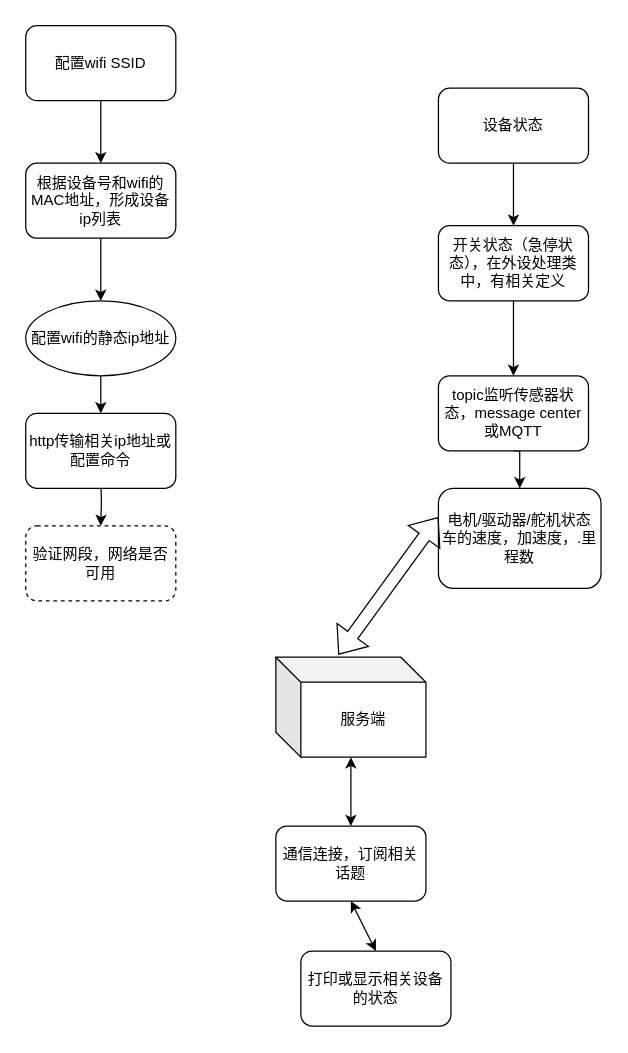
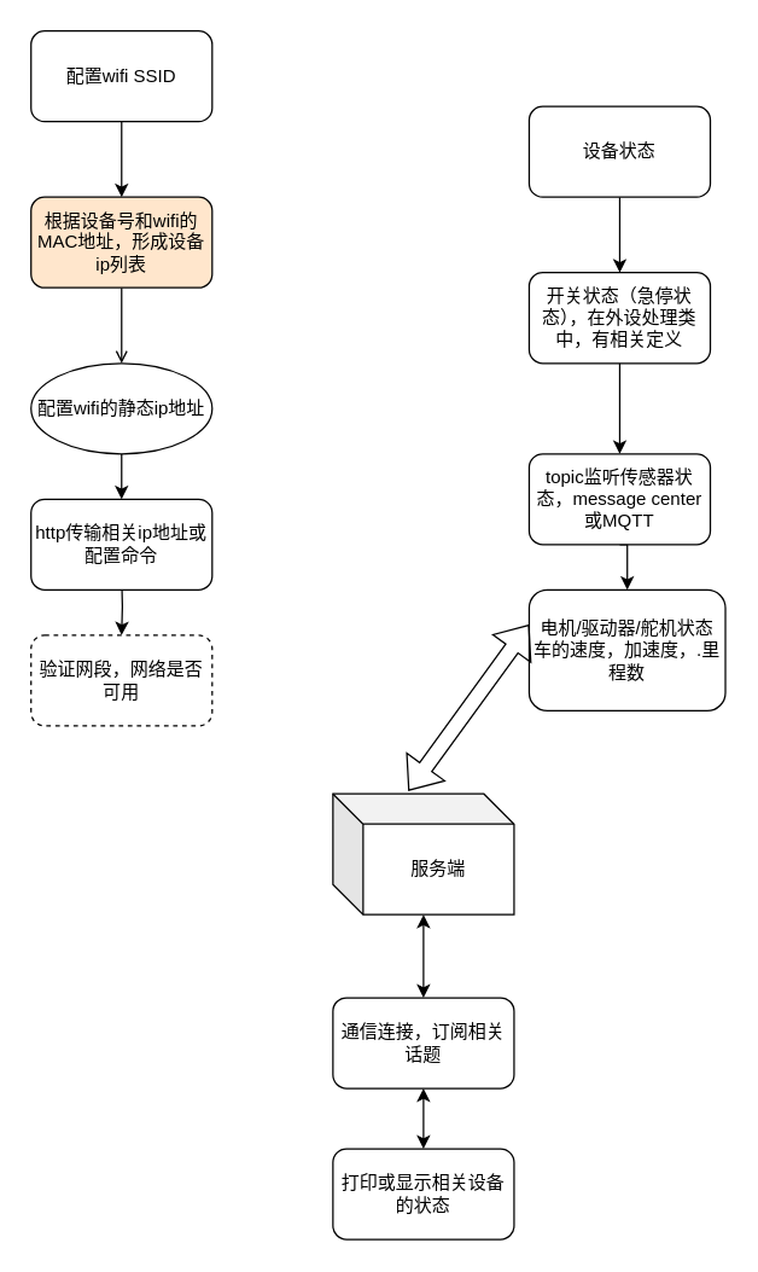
- <mxCell id="8" value="根据设备号和wifi的MAC地址，形成设备ip列表" style="rounded=1;whiteSpace=wrap;html=1;" parent="1" vertex="1"><mxGeometry x="20" y="130" width="120" height="60" as="geometry" /></mxCell>
+ <mxCell id="8" value="根据设备号和wifi的MAC地址，形成设备ip列表" style="rounded=1;whiteSpace=wrap;html=1;fillColor=#ffe6cc;" parent="1" vertex="1"><mxGeometry x="20" y="130" width="120" height="60" as="geometry" /></mxCell>
- <mxCell id="7" value="" style="edgeStyle=orthogonalEdgeStyle;rounded=0;orthogonalLoop=1;jettySize=auto;html=1;" parent="1" source="8" target="6" edge="1"><mxGeometry relative="1" as="geometry" /></mxCell>
+ <mxCell id="7" value="" style="edgeStyle=orthogonalEdgeStyle;rounded=0;orthogonalLoop=1;jettySize=auto;html=1;endArrow=open;" parent="1" source="8" target="6" edge="1"><mxGeometry relative="1" as="geometry" /></mxCell>
- <mxCell id="22" value="打印或显示相关设备的状态" style="rounded=1;whiteSpace=wrap;html=1;" vertex="1" parent="1"><mxGeometry x="240" y="760" width="120" height="60" as="geometry" /></mxCell>
+ <mxCell id="22" value="打印或显示相关设备的状态" style="rounded=1;whiteSpace=wrap;html=1;" vertex="1" parent="1"><mxGeometry x="220" y="760" width="120" height="60" as="geometry" /></mxCell>
